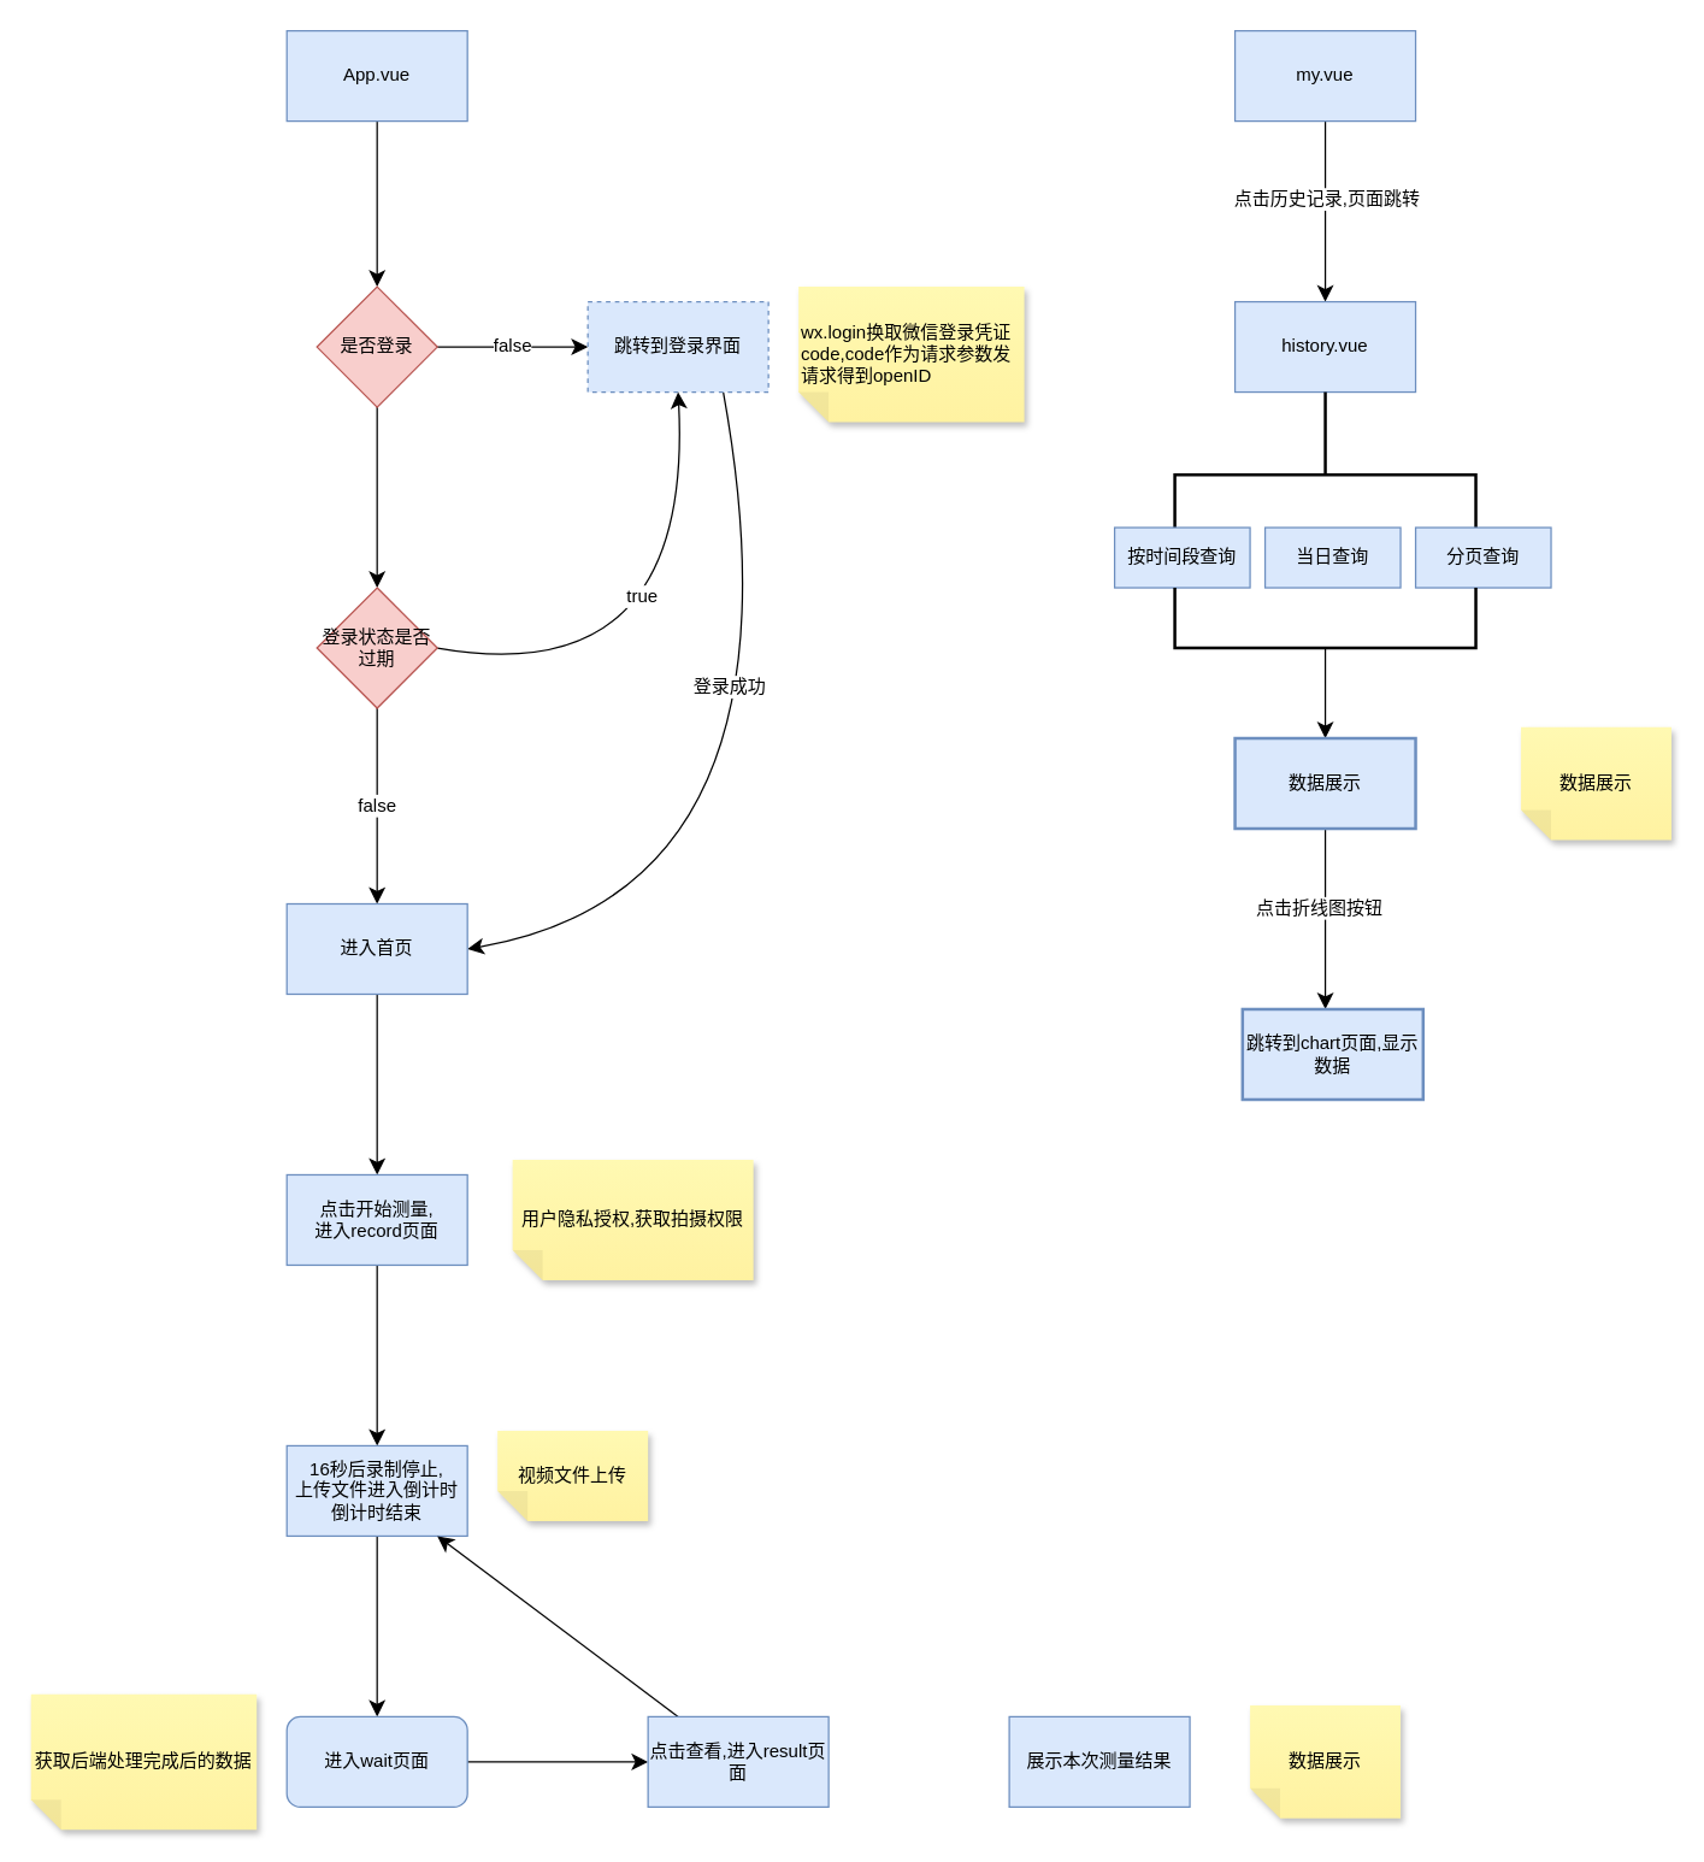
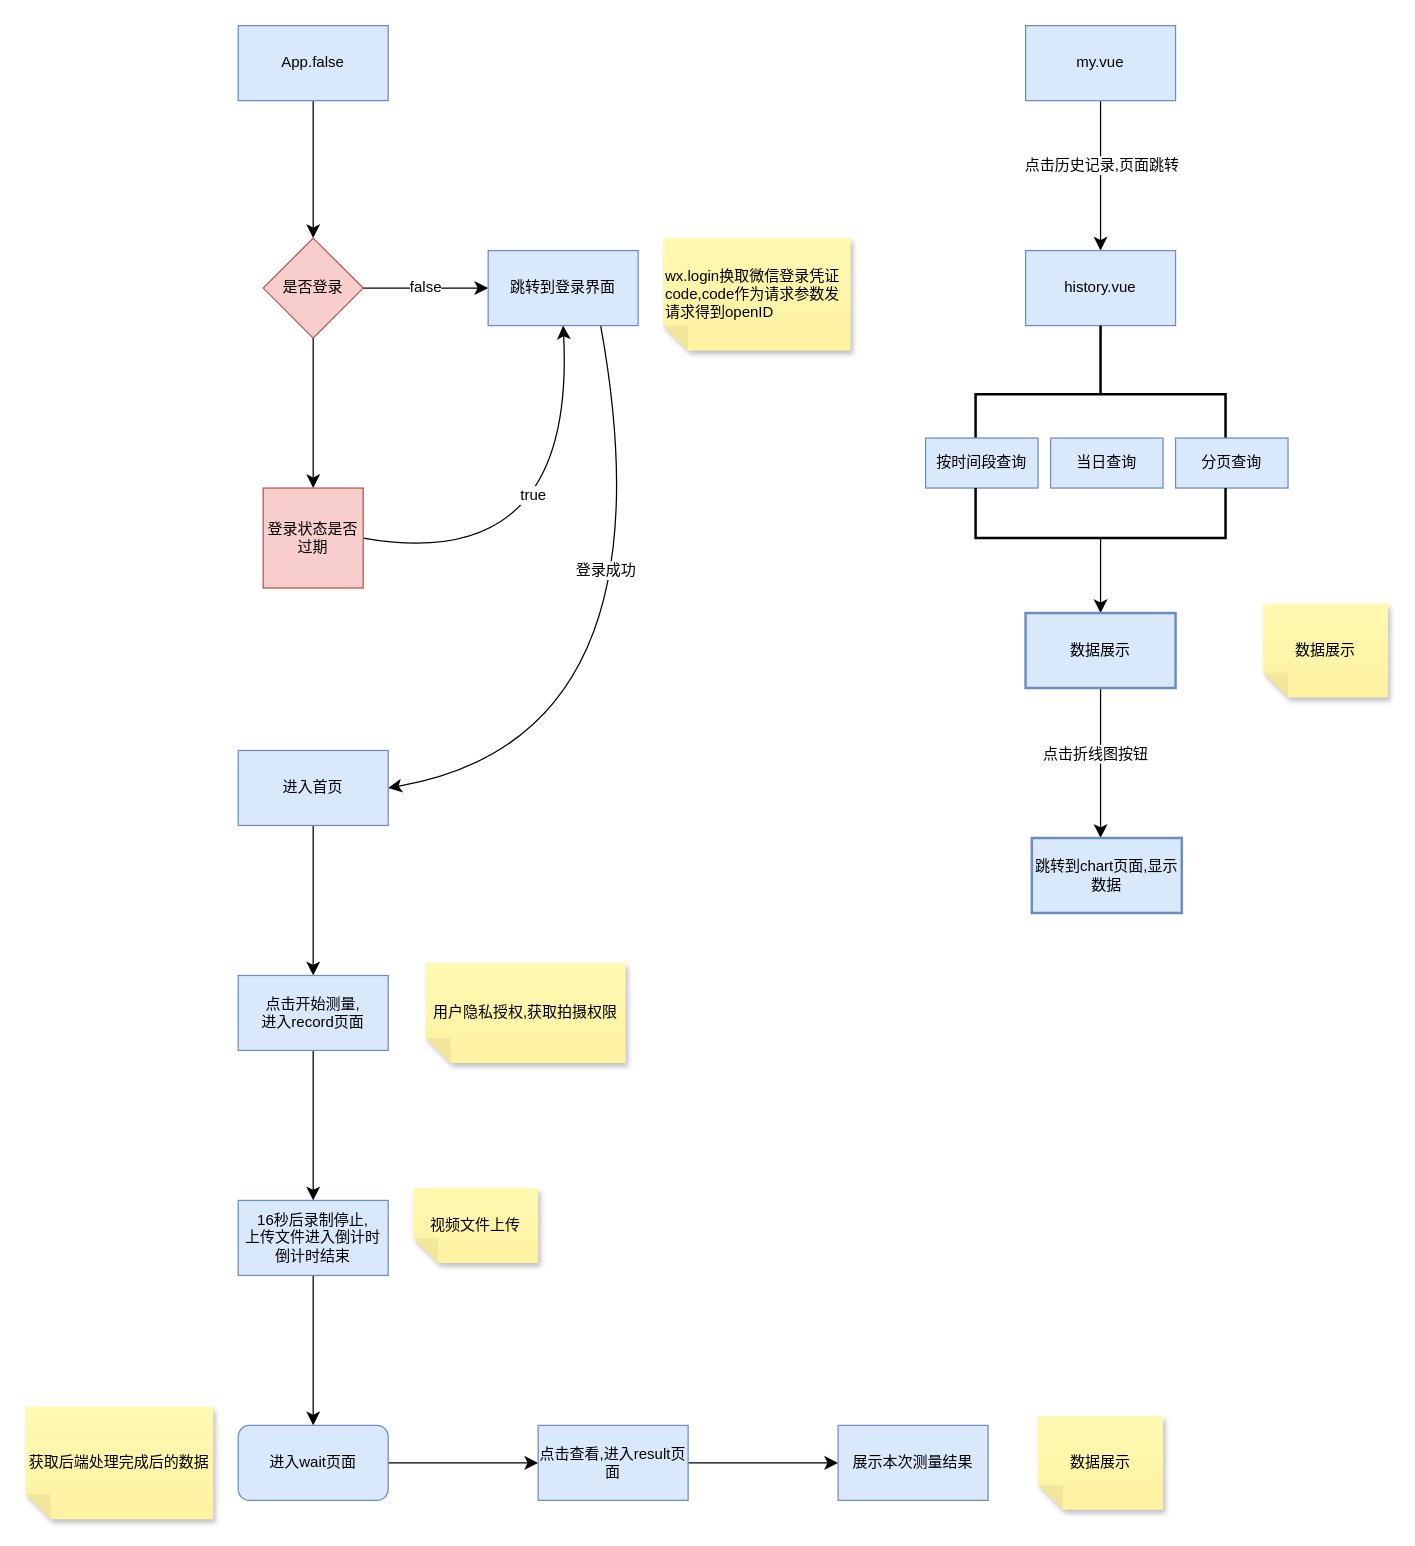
- <mxCell id="3" value="App.vue" style="rounded=0;whiteSpace=wrap;html=1;fillColor=#dae8fc;strokeColor=#6c8ebf;" vertex="1" parent="1"><mxGeometry x="190" y="20" width="120" height="60" as="geometry" /></mxCell>
+ <mxCell id="3" value="App.false" style="rounded=0;whiteSpace=wrap;html=1;fillColor=#dae8fc;strokeColor=#6c8ebf;" vertex="1" parent="1"><mxGeometry x="190" y="20" width="120" height="60" as="geometry" /></mxCell>
- <mxCell id="9" value="跳转到登录界面" style="whiteSpace=wrap;html=1;fillColor=#dae8fc;strokeColor=#6c8ebf;rounded=0;dashed=1;" vertex="1" parent="1"><mxGeometry x="390" y="200" width="120" height="60" as="geometry" /></mxCell>
+ <mxCell id="9" value="跳转到登录界面" style="whiteSpace=wrap;html=1;fillColor=#dae8fc;strokeColor=#6c8ebf;rounded=0;" vertex="1" parent="1"><mxGeometry x="390" y="200" width="120" height="60" as="geometry" /></mxCell>
- <mxCell id="13" value="登录状态是否过期" style="rhombus;whiteSpace=wrap;html=1;fillColor=#f8cecc;strokeColor=#b85450;rounded=0;" vertex="1" parent="1"><mxGeometry x="210" y="390" width="80" height="80" as="geometry" /></mxCell>
+ <mxCell id="13" value="登录状态是否过期" style="whiteSpace=wrap;html=1;fillColor=#f8cecc;strokeColor=#b85450;rounded=0;" vertex="1" parent="1"><mxGeometry x="210" y="390" width="80" height="80" as="geometry" /></mxCell>
- <mxCell id="12" value="false" style="edgeStyle=none;curved=1;rounded=0;orthogonalLoop=1;jettySize=auto;html=1;fontSize=12;startSize=8;endSize=8;" edge="1" parent="1" source="13" target="15"><mxGeometry relative="1" as="geometry" /></mxCell>
- <mxCell id="26" value="" style="edgeStyle=none;curved=1;rounded=0;orthogonalLoop=1;jettySize=auto;html=1;fontSize=12;startSize=8;endSize=8;" edge="1" parent="1" source="27" target="21"><mxGeometry relative="1" as="geometry" /></mxCell>
+ <mxCell id="26" value="" style="edgeStyle=none;curved=1;rounded=0;orthogonalLoop=1;jettySize=auto;html=1;fontSize=12;startSize=8;endSize=8;" edge="1" parent="1" source="27" target="28"><mxGeometry relative="1" as="geometry" /></mxCell>
